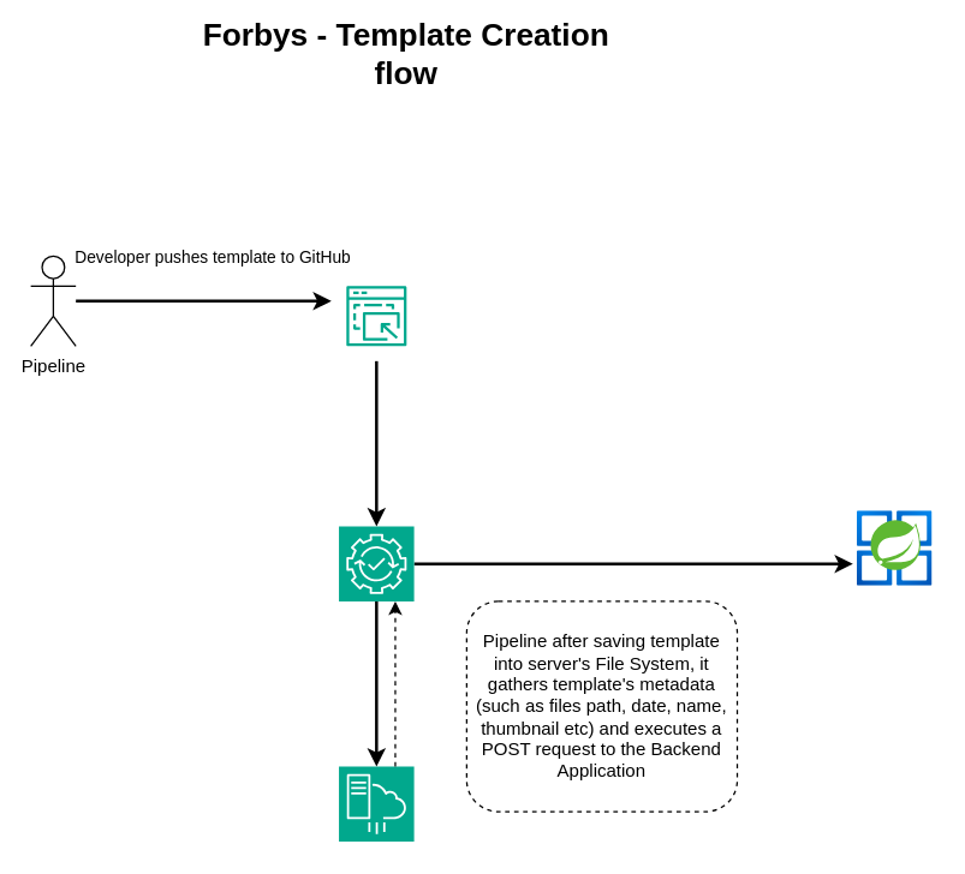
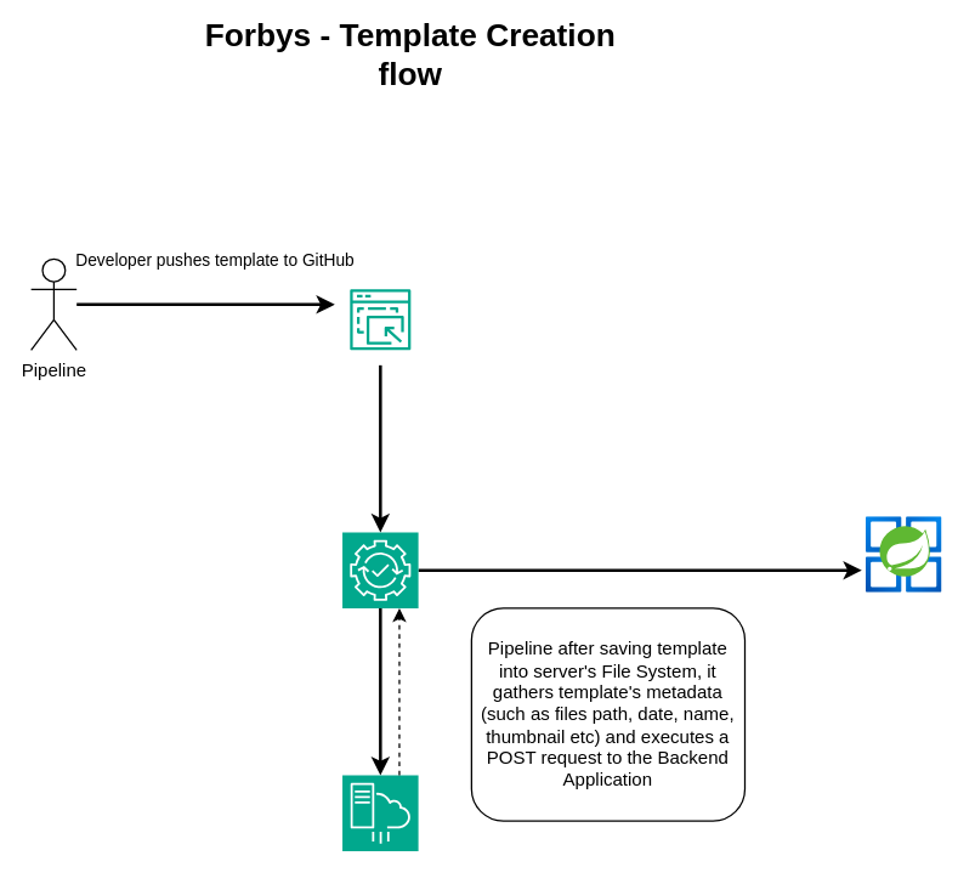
- <mxCell id="14" value="Pipeline after saving template into server's File System, it gathers template's metadata (such as files path, date, name, thumbnail etc) and executes a POST request to the Backend Application" style="rounded=1;whiteSpace=wrap;html=1;dashed=1;" parent="1" vertex="1"><mxGeometry x="310" y="400" width="180" height="140" as="geometry" /></mxCell>
+ <mxCell id="14" value="Pipeline after saving template into server's File System, it gathers template's metadata (such as files path, date, name, thumbnail etc) and executes a POST request to the Backend Application" style="rounded=1;whiteSpace=wrap;html=1;" parent="1" vertex="1"><mxGeometry x="310" y="400" width="180" height="140" as="geometry" /></mxCell>
